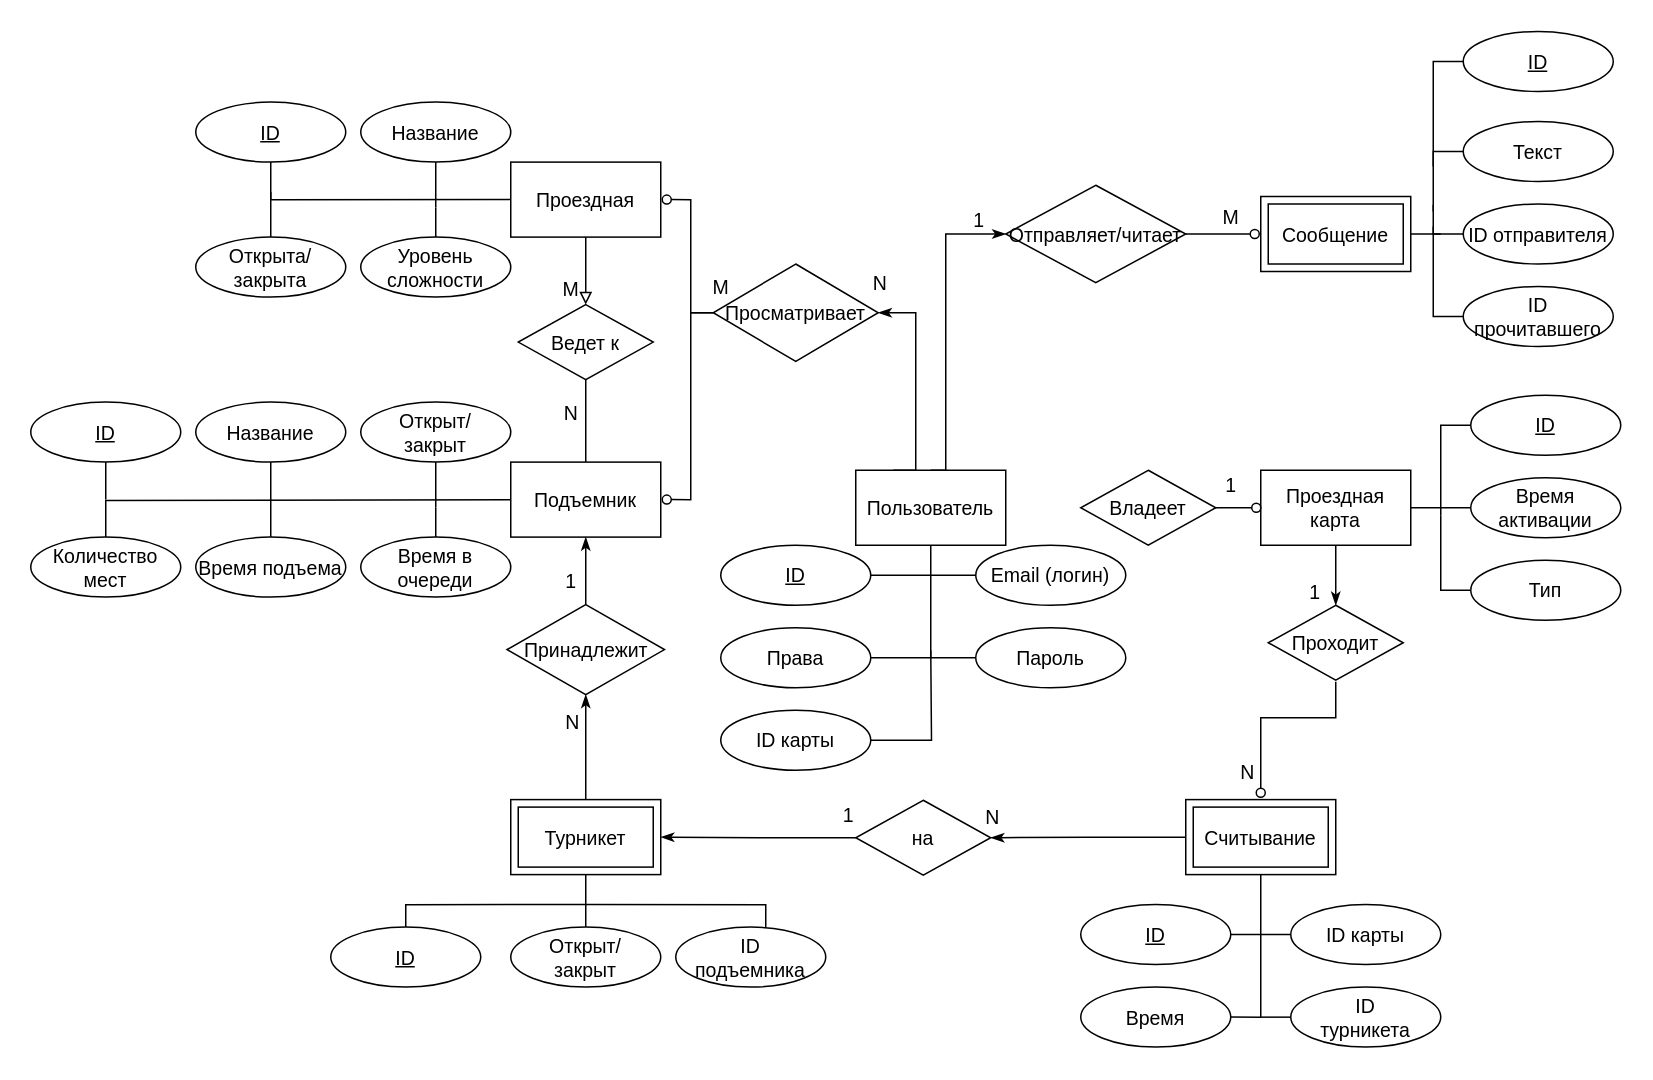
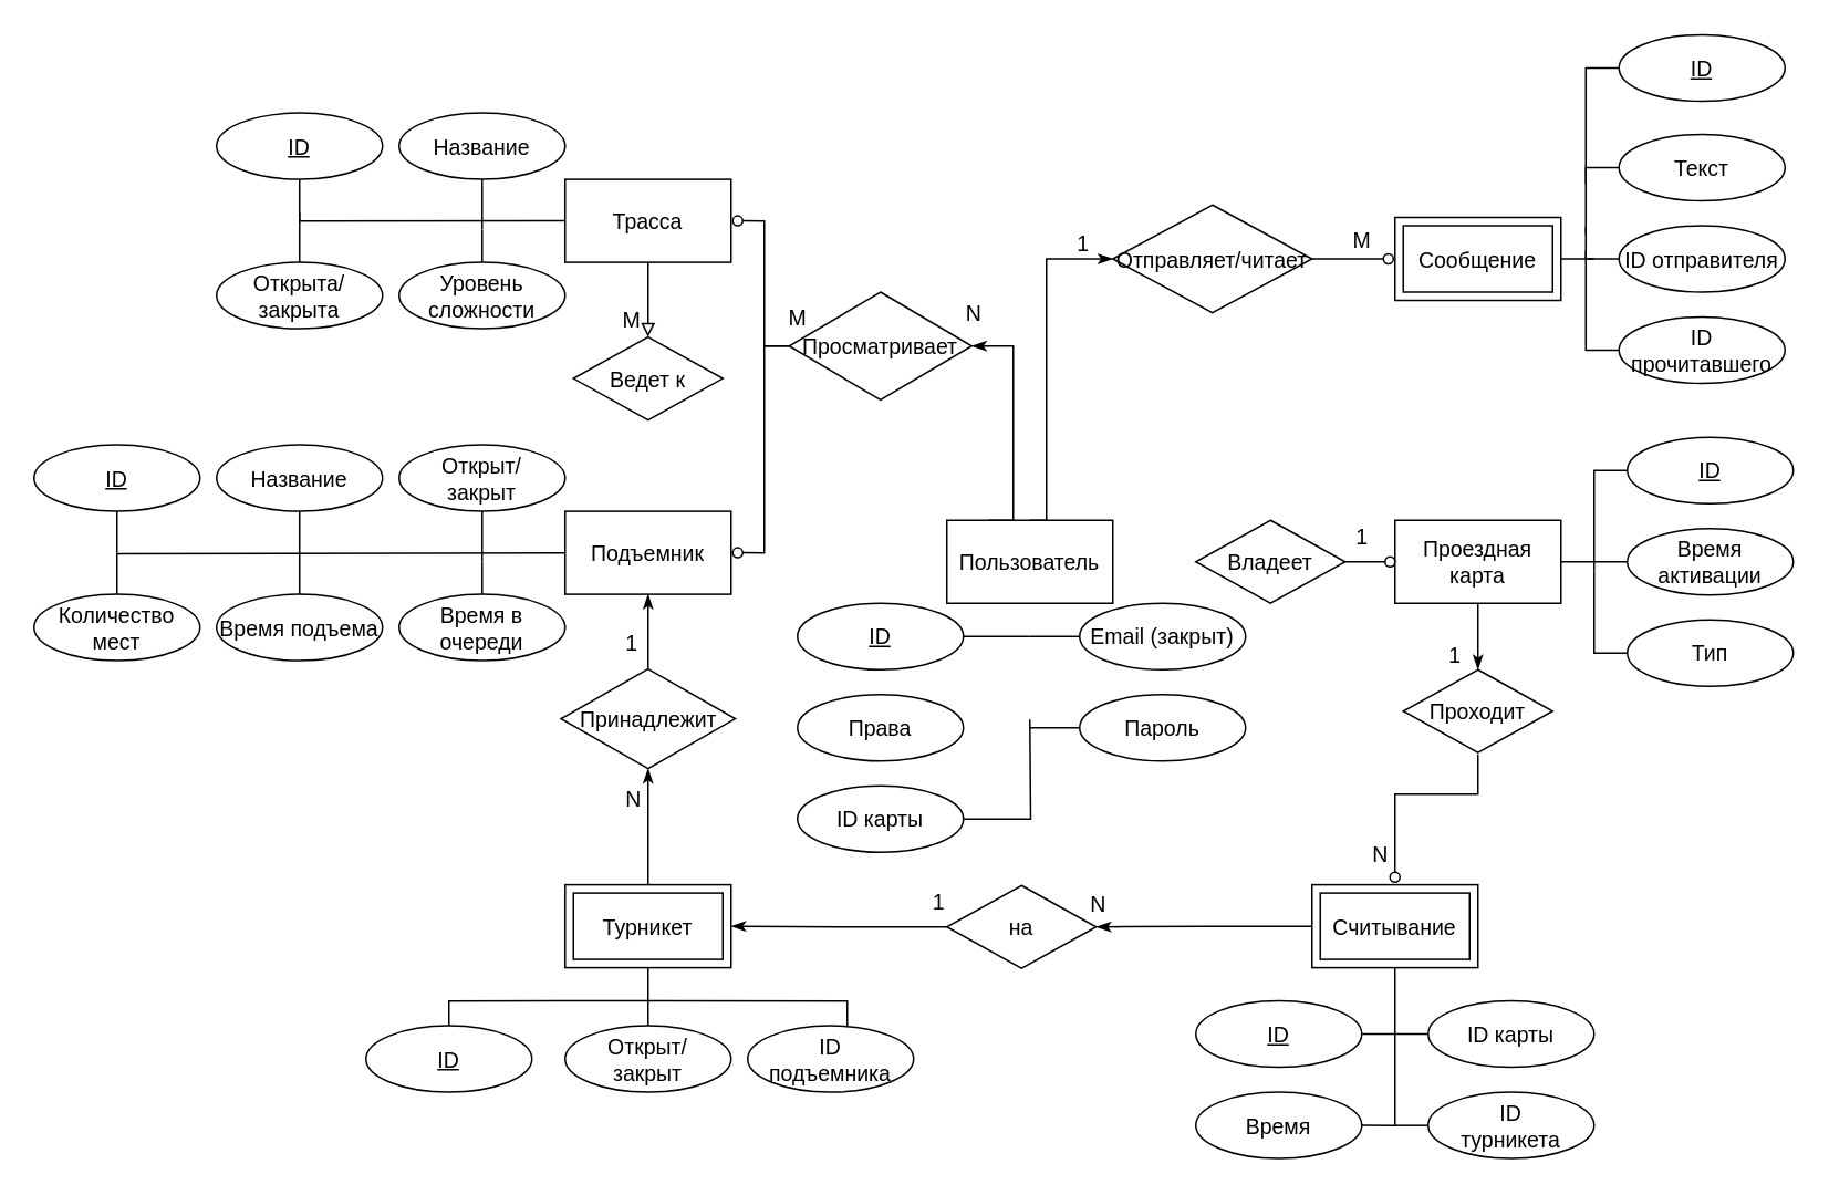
- <mxCell id="11" value="Проездная" style="rounded=0;whiteSpace=wrap;html=1;fontSize=13;" parent="1" vertex="1"><mxGeometry x="340" y="107.57" width="100" height="50" as="geometry" /></mxCell>
+ <mxCell id="11" value="Трасса" style="rounded=0;whiteSpace=wrap;html=1;fontSize=13;" parent="1" vertex="1"><mxGeometry x="340" y="107.57" width="100" height="50" as="geometry" /></mxCell>
- <mxCell id="94" value="N" style="edgeStyle=orthogonalEdgeStyle;rounded=0;orthogonalLoop=1;jettySize=auto;html=1;exitX=0.5;exitY=1;exitDx=0;exitDy=0;endArrow=none;endFill=0;entryX=0.5;entryY=0;entryDx=0;entryDy=0;fontSize=13;" parent="1" source="95" target="13" edge="1"><mxGeometry x="-0.2" y="-10" relative="1" as="geometry"><mxPoint x="390" y="302.57" as="targetPoint" /><mxPoint as="offset" /></mxGeometry></mxCell>
- <mxCell id="50" value="Email (логин)" style="ellipse;whiteSpace=wrap;html=1;fontSize=13;" parent="1" vertex="1"><mxGeometry x="650" y="363" width="100" height="40" as="geometry" /></mxCell>
+ <mxCell id="50" value="Email (закрыт)" style="ellipse;whiteSpace=wrap;html=1;fontSize=13;" parent="1" vertex="1"><mxGeometry x="650" y="363" width="100" height="40" as="geometry" /></mxCell>
- <mxCell id="6" style="edgeStyle=orthogonalEdgeStyle;rounded=0;orthogonalLoop=1;jettySize=auto;html=1;endArrow=none;endFill=0;entryX=1;entryY=0.5;entryDx=0;entryDy=0;fontSize=13;" parent="1" source="8" target="53" edge="1"><mxGeometry relative="1" as="geometry"><mxPoint x="620" y="453" as="targetPoint" /><Array as="points"><mxPoint x="620" y="438" /></Array></mxGeometry></mxCell>
